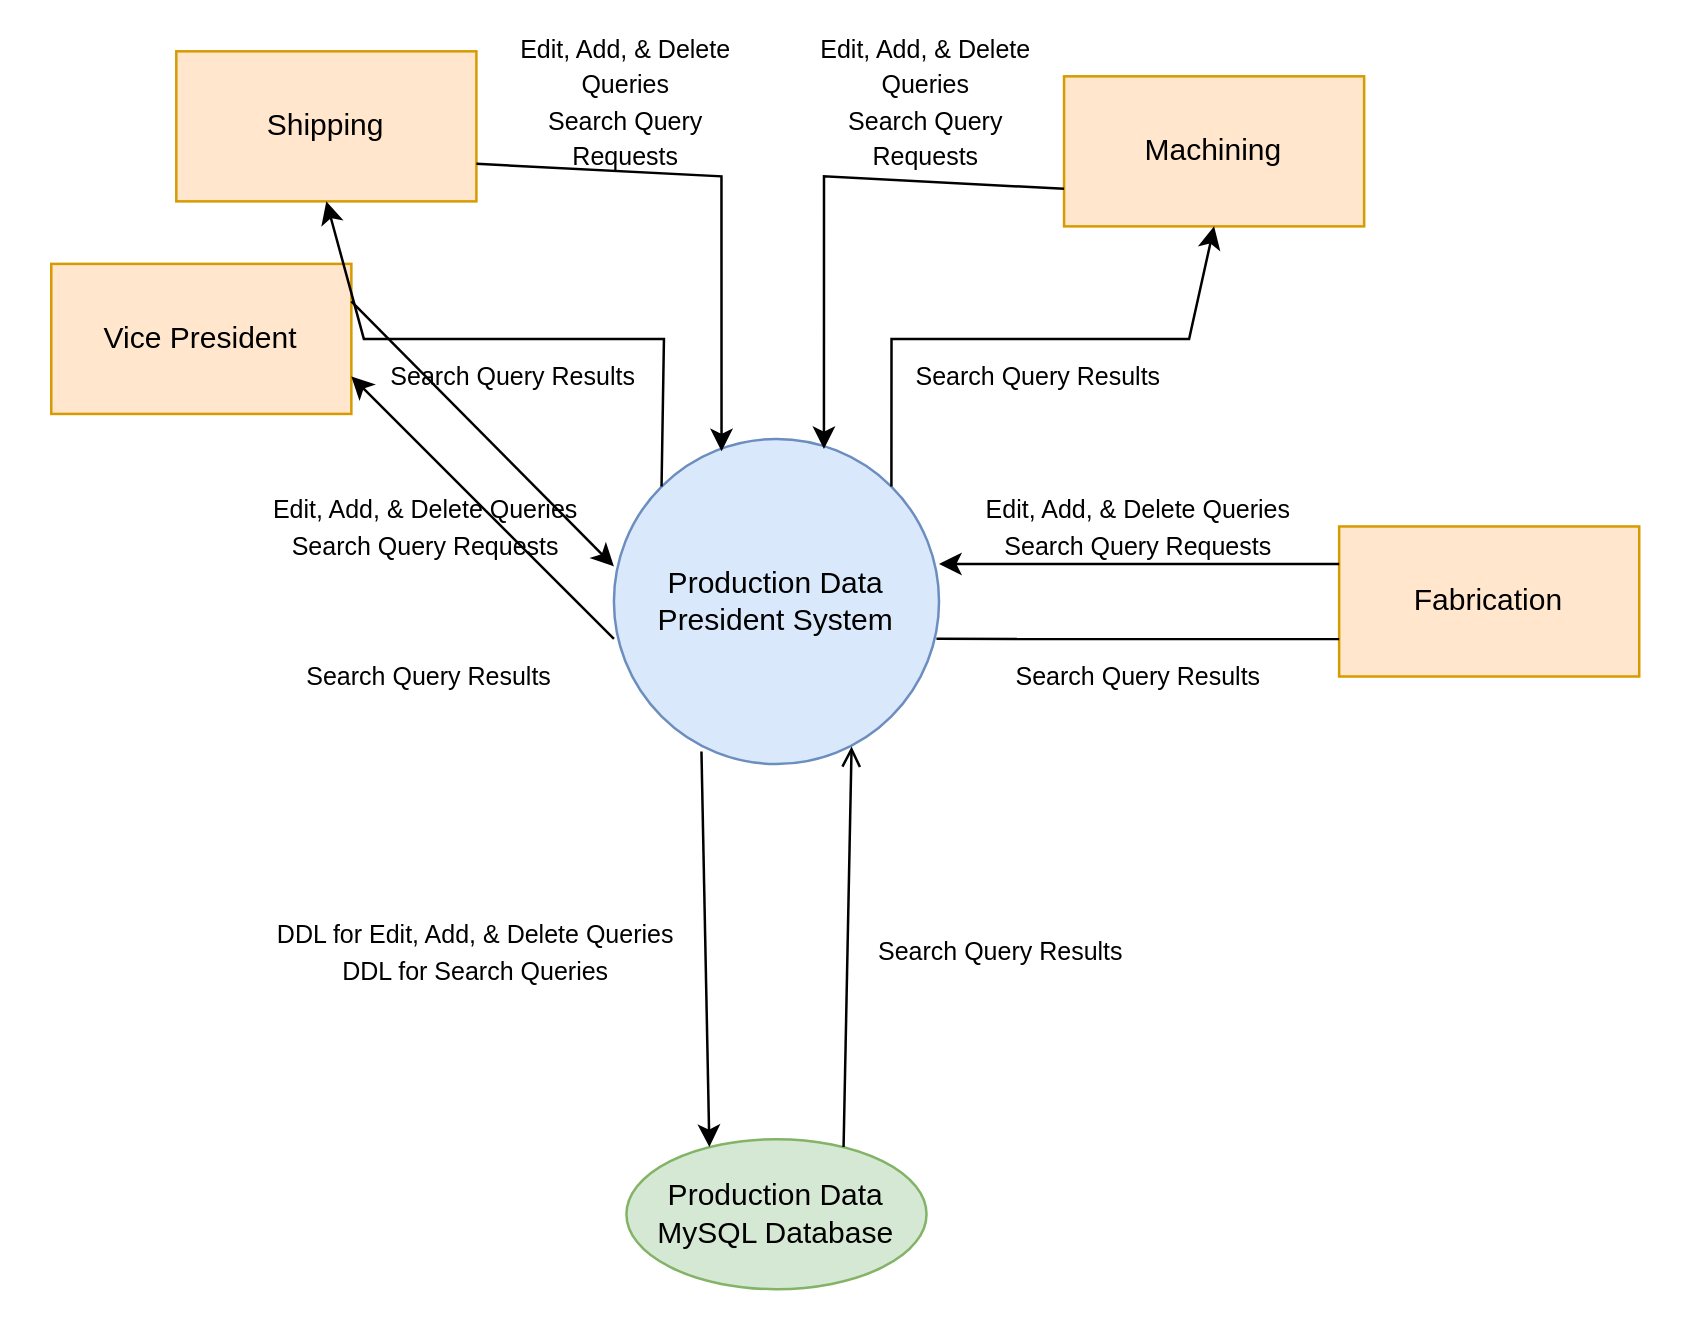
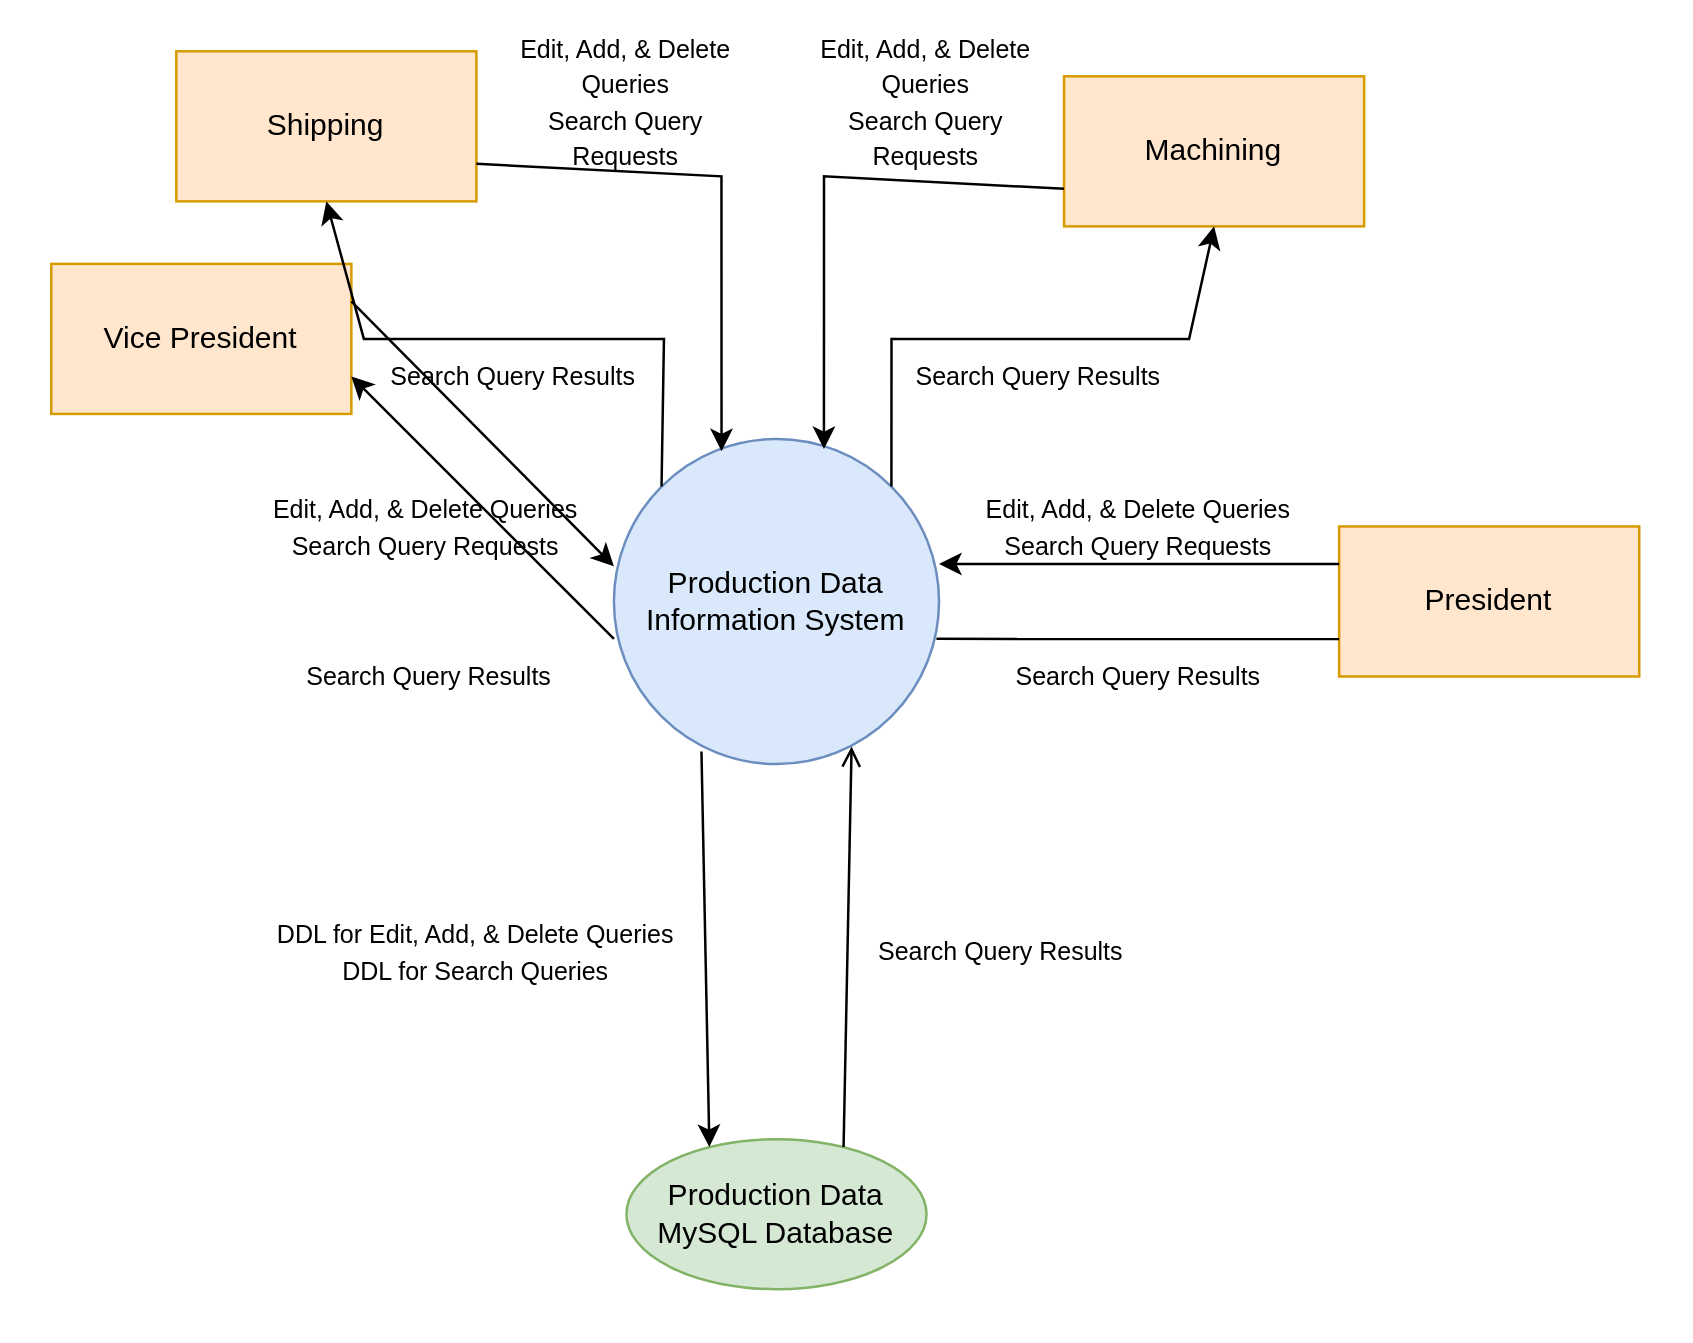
- <mxCell id="2" value="Production Data President System" style="ellipse;whiteSpace=wrap;html=1;aspect=fixed;fillColor=#dae8fc;strokeColor=#6c8ebf;" vertex="1" parent="1"><mxGeometry x="245" y="175" width="130" height="130" as="geometry" /></mxCell>
+ <mxCell id="2" value="Production Data Information System" style="ellipse;whiteSpace=wrap;html=1;aspect=fixed;fillColor=#dae8fc;strokeColor=#6c8ebf;" vertex="1" parent="1"><mxGeometry x="245" y="175" width="130" height="130" as="geometry" /></mxCell>
- <mxCell id="7" value="Fabrication" style="rounded=0;whiteSpace=wrap;html=1;fillColor=#ffe6cc;strokeColor=#d79b00;" vertex="1" parent="1"><mxGeometry x="535" y="210" width="120" height="60" as="geometry" /></mxCell>
+ <mxCell id="7" value="President" style="rounded=0;whiteSpace=wrap;html=1;fillColor=#ffe6cc;strokeColor=#d79b00;" vertex="1" parent="1"><mxGeometry x="535" y="210" width="120" height="60" as="geometry" /></mxCell>
